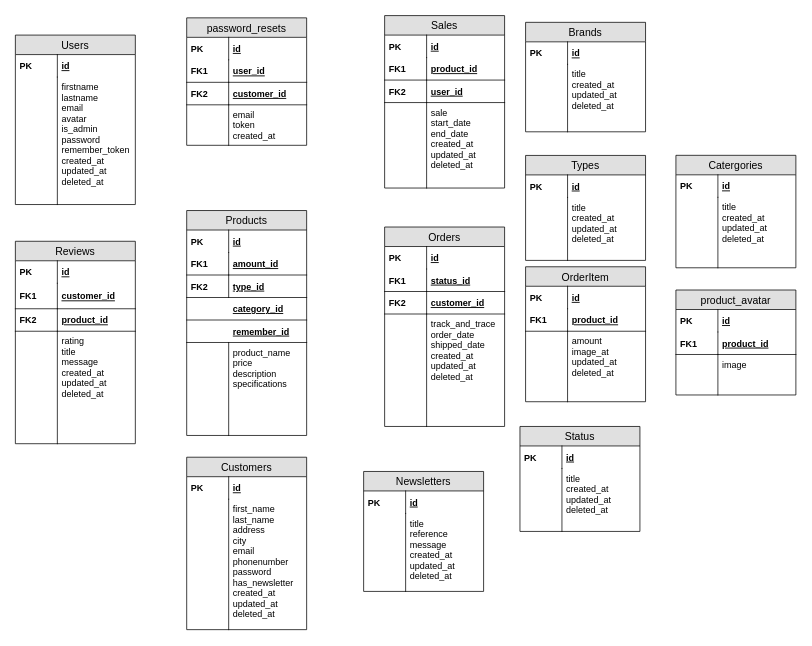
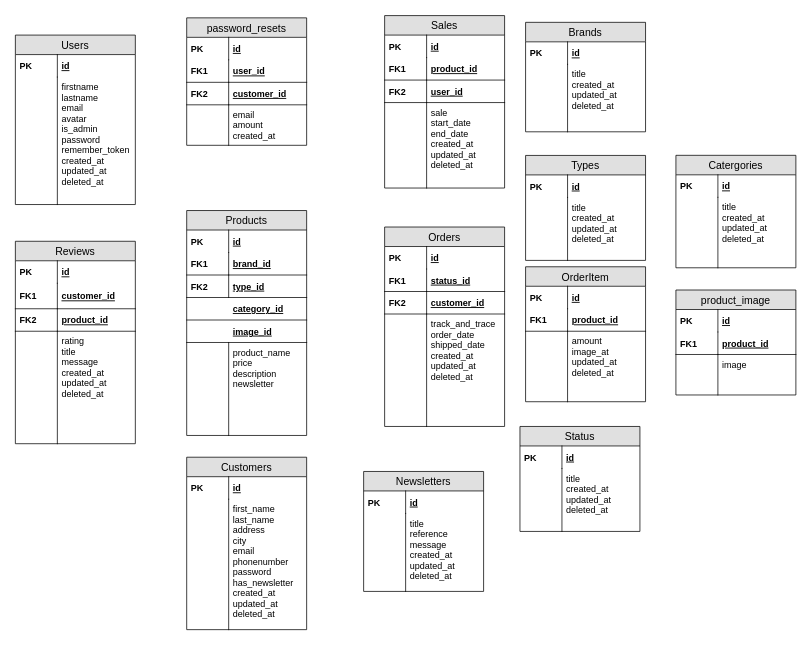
- <mxCell id="84" value="email&#10;token&#10;created_at&#10;" style="shape=partialRectangle;top=0;left=0;right=0;bottom=0;align=left;verticalAlign=top;fillColor=none;spacingLeft=60;spacingRight=4;overflow=hidden;rotatable=0;points=[[0,0.5],[1,0.5]];portConstraint=eastwest;dropTarget=0;fontSize=12;" parent="77" vertex="1"><mxGeometry y="116" width="160" height="54" as="geometry" /></mxCell>
+ <mxCell id="84" value="email&#10;amount&#10;created_at&#10;" style="shape=partialRectangle;top=0;left=0;right=0;bottom=0;align=left;verticalAlign=top;fillColor=none;spacingLeft=60;spacingRight=4;overflow=hidden;rotatable=0;points=[[0,0.5],[1,0.5]];portConstraint=eastwest;dropTarget=0;fontSize=12;" parent="77" vertex="1"><mxGeometry y="116" width="160" height="54" as="geometry" /></mxCell>
- <mxCell id="15" value="amount_id" style="shape=partialRectangle;top=0;left=0;right=0;bottom=1;align=left;verticalAlign=middle;fillColor=none;spacingLeft=60;spacingRight=4;overflow=hidden;rotatable=0;points=[[0,0.5],[1,0.5]];portConstraint=eastwest;dropTarget=0;fontStyle=5;fontSize=12;" parent="12" vertex="1"><mxGeometry y="56" width="160" height="30" as="geometry" /></mxCell>
+ <mxCell id="15" value="brand_id" style="shape=partialRectangle;top=0;left=0;right=0;bottom=1;align=left;verticalAlign=middle;fillColor=none;spacingLeft=60;spacingRight=4;overflow=hidden;rotatable=0;points=[[0,0.5],[1,0.5]];portConstraint=eastwest;dropTarget=0;fontStyle=5;fontSize=12;" parent="12" vertex="1"><mxGeometry y="56" width="160" height="30" as="geometry" /></mxCell>
- <mxCell id="86" value="product_avatar" style="swimlane;fontStyle=0;childLayout=stackLayout;horizontal=1;startSize=26;fillColor=#e0e0e0;horizontalStack=0;resizeParent=1;resizeParentMax=0;resizeLast=0;collapsible=1;marginBottom=0;swimlaneFillColor=#ffffff;align=center;fontSize=14;" parent="1" vertex="1"><mxGeometry x="901" y="386" width="160" height="140" as="geometry" /></mxCell>
+ <mxCell id="86" value="product_image" style="swimlane;fontStyle=0;childLayout=stackLayout;horizontal=1;startSize=26;fillColor=#e0e0e0;horizontalStack=0;resizeParent=1;resizeParentMax=0;resizeLast=0;collapsible=1;marginBottom=0;swimlaneFillColor=#ffffff;align=center;fontSize=14;" parent="1" vertex="1"><mxGeometry x="901" y="386" width="160" height="140" as="geometry" /></mxCell>
- <mxCell id="20" value="remember_id" style="shape=partialRectangle;top=0;left=0;right=0;bottom=1;align=left;verticalAlign=middle;fillColor=none;spacingLeft=60;spacingRight=4;overflow=hidden;rotatable=0;points=[[0,0.5],[1,0.5]];portConstraint=eastwest;dropTarget=0;fontStyle=5;fontSize=12;" parent="12" vertex="1"><mxGeometry y="146" width="160" height="30" as="geometry" /></mxCell>
+ <mxCell id="20" value="image_id" style="shape=partialRectangle;top=0;left=0;right=0;bottom=1;align=left;verticalAlign=middle;fillColor=none;spacingLeft=60;spacingRight=4;overflow=hidden;rotatable=0;points=[[0,0.5],[1,0.5]];portConstraint=eastwest;dropTarget=0;fontStyle=5;fontSize=12;" parent="12" vertex="1"><mxGeometry y="146" width="160" height="30" as="geometry" /></mxCell>
- <mxCell id="21" value="product_name&#10;price&#10;description&#10;specifications&#10;" style="shape=partialRectangle;top=0;left=0;right=0;bottom=0;align=left;verticalAlign=top;fillColor=none;spacingLeft=60;spacingRight=4;overflow=hidden;rotatable=0;points=[[0,0.5],[1,0.5]];portConstraint=eastwest;dropTarget=0;fontSize=12;" parent="12" vertex="1"><mxGeometry y="176" width="160" height="124" as="geometry" /></mxCell>
+ <mxCell id="21" value="product_name&#10;price&#10;description&#10;newsletter&#10;" style="shape=partialRectangle;top=0;left=0;right=0;bottom=0;align=left;verticalAlign=top;fillColor=none;spacingLeft=60;spacingRight=4;overflow=hidden;rotatable=0;points=[[0,0.5],[1,0.5]];portConstraint=eastwest;dropTarget=0;fontSize=12;" parent="12" vertex="1"><mxGeometry y="176" width="160" height="124" as="geometry" /></mxCell>
